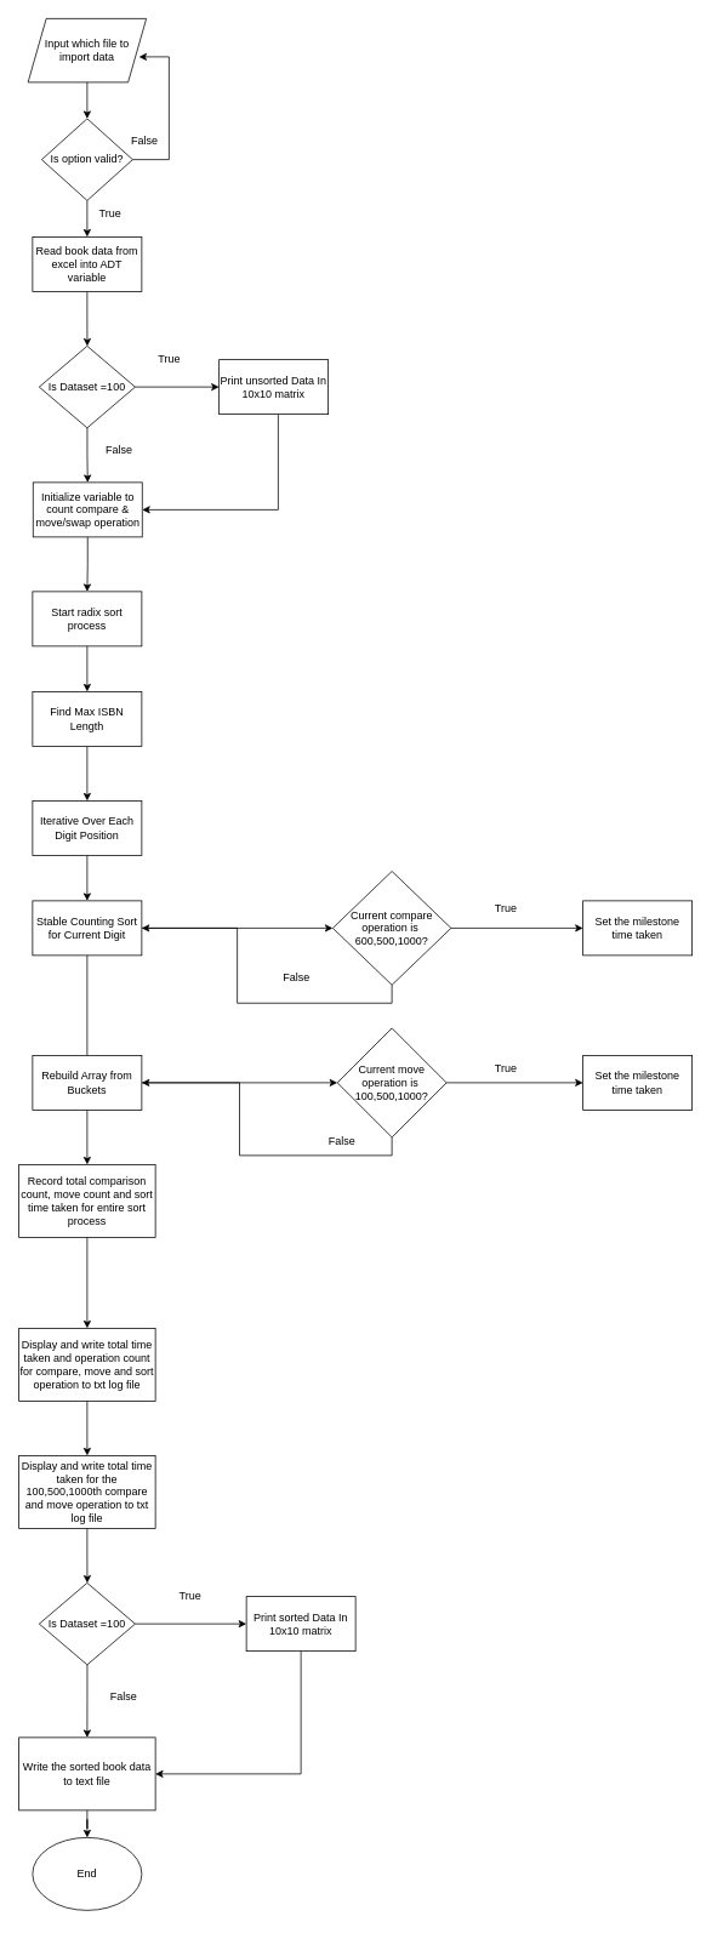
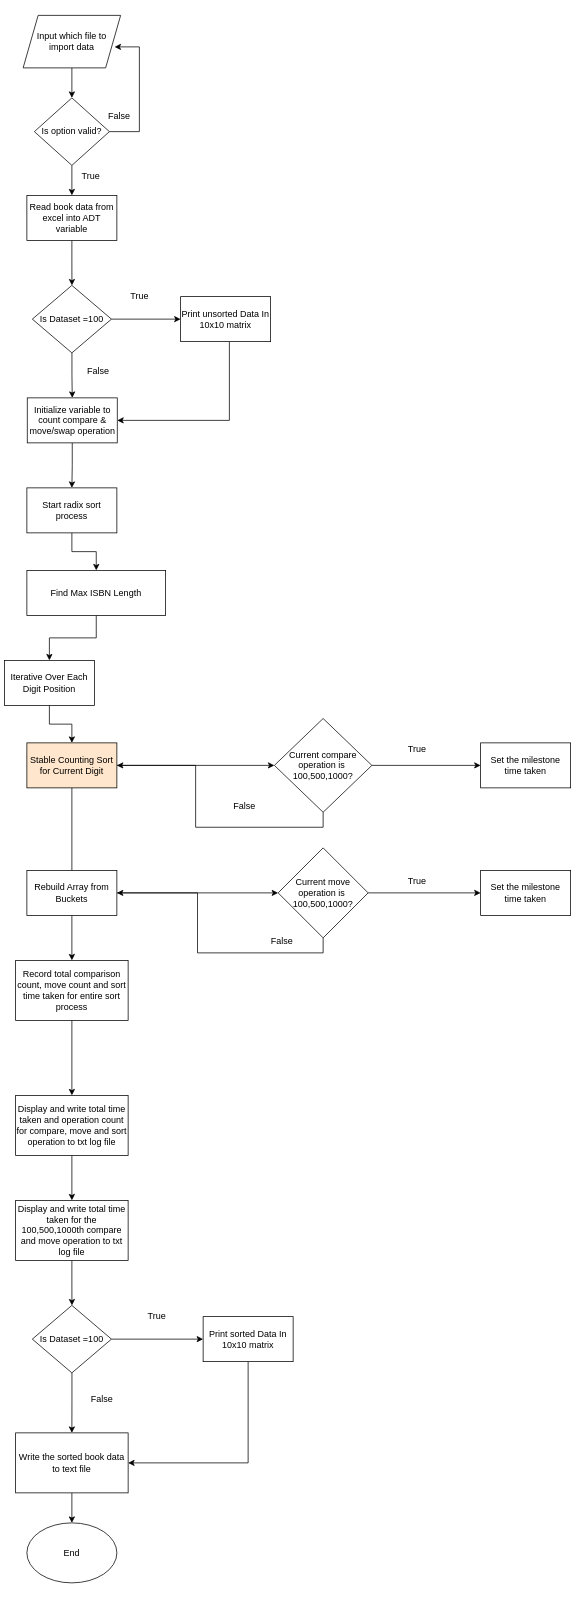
- <mxCell id="14" value="Find Max ISBN Length" style="rounded=0;whiteSpace=wrap;html=1;" parent="1" vertex="1"><mxGeometry x="35" y="760" width="120" height="60" as="geometry" /></mxCell>
+ <mxCell id="14" value="Find Max ISBN Length" style="rounded=0;whiteSpace=wrap;html=1;" parent="1" vertex="1"><mxGeometry x="35" y="760" width="185" height="60" as="geometry" /></mxCell>
- <mxCell id="16" value="Iterative Over Each Digit Position" style="rounded=0;whiteSpace=wrap;html=1;" parent="1" vertex="1"><mxGeometry x="35" y="880" width="120" height="60" as="geometry" /></mxCell>
+ <mxCell id="16" value="Iterative Over Each Digit Position" style="rounded=0;whiteSpace=wrap;html=1;" parent="1" vertex="1"><mxGeometry x="5" y="880" width="120" height="60" as="geometry" /></mxCell>
- <mxCell id="19" value="Stable Counting Sort for Current Digit" style="rounded=0;whiteSpace=wrap;html=1;" parent="1" vertex="1"><mxGeometry x="35" y="990" width="120" height="60" as="geometry" /></mxCell>
+ <mxCell id="19" value="Stable Counting Sort for Current Digit" style="rounded=0;whiteSpace=wrap;html=1;fillColor=#ffe6cc;" parent="1" vertex="1"><mxGeometry x="35" y="990" width="120" height="60" as="geometry" /></mxCell>
- <mxCell id="25" value="Current compare operation is&amp;nbsp;&lt;div&gt;600,500,1000?&lt;/div&gt;" style="rhombus;whiteSpace=wrap;html=1;" parent="1" vertex="1"><mxGeometry x="365" y="957.5" width="130" height="125" as="geometry" /></mxCell>
+ <mxCell id="25" value="Current compare operation is&amp;nbsp;&lt;div&gt;100,500,1000?&lt;/div&gt;" style="rhombus;whiteSpace=wrap;html=1;" parent="1" vertex="1"><mxGeometry x="365" y="957.5" width="130" height="125" as="geometry" /></mxCell>
- <mxCell id="34" value="End" style="ellipse;whiteSpace=wrap;html=1;" parent="1" vertex="1"><mxGeometry x="35" y="2020" width="120" height="80" as="geometry" /></mxCell>
+ <mxCell id="34" value="End" style="ellipse;whiteSpace=wrap;html=1;" parent="1" vertex="1"><mxGeometry x="35" y="2030" width="120" height="80" as="geometry" /></mxCell>
